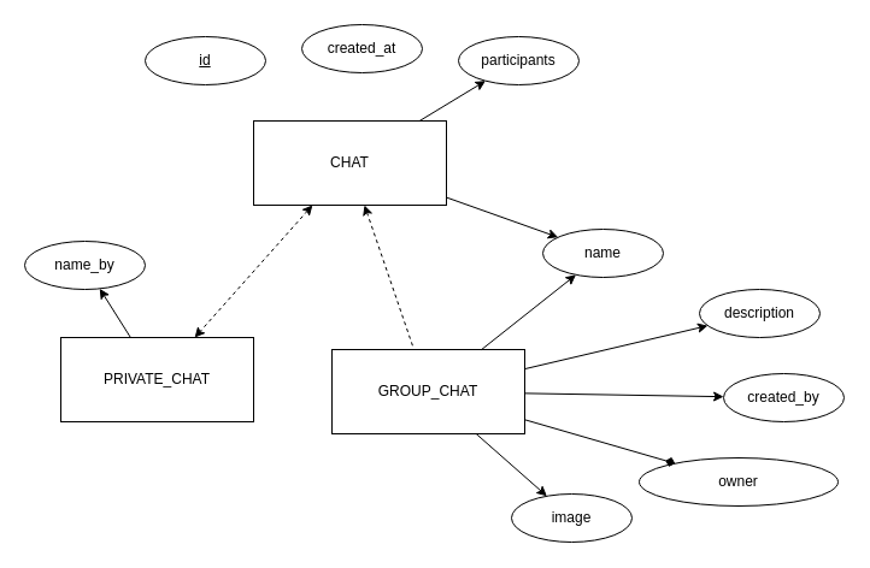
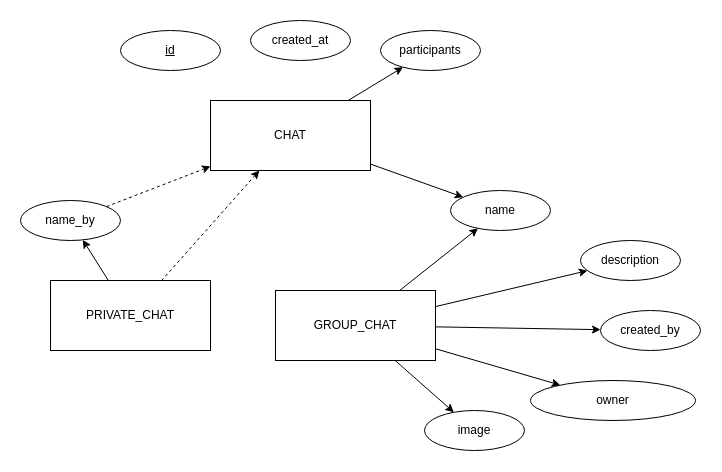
- <mxCell id="23" value="" style="endArrow=none;html=1;rounded=0;dashed=1;startArrow=classic;startFill=1;" edge="1" parent="1" source="2" target="9"><mxGeometry width="50" height="50" relative="1" as="geometry"><mxPoint x="408" y="270" as="sourcePoint" /><mxPoint x="310" y="380" as="targetPoint" /></mxGeometry></mxCell>
+ <mxCell id="23" value="" style="endArrow=none;html=1;rounded=0;dashed=1;startArrow=classic;startFill=1;" edge="1" parent="1" source="2" target="21"><mxGeometry width="50" height="50" relative="1" as="geometry"><mxPoint x="408" y="270" as="sourcePoint" /><mxPoint x="310" y="380" as="targetPoint" /></mxGeometry></mxCell>
- <mxCell id="10" value="" style="endArrow=classic;html=1;rounded=0;dashed=1;startArrow=classic;startFill=1;" edge="1" parent="1" source="2" target="8"><mxGeometry width="50" height="50" relative="1" as="geometry"><mxPoint x="440" y="340" as="sourcePoint" /><mxPoint x="490" y="290" as="targetPoint" /></mxGeometry></mxCell>
+ <mxCell id="10" value="" style="endArrow=none;html=1;rounded=0;dashed=1;startArrow=classic;startFill=1;" edge="1" parent="1" source="2" target="8"><mxGeometry width="50" height="50" relative="1" as="geometry"><mxPoint x="440" y="340" as="sourcePoint" /><mxPoint x="490" y="290" as="targetPoint" /></mxGeometry></mxCell>
- <mxCell id="17" value="" style="endArrow=diamond;html=1;rounded=0;" edge="1" parent="1" source="9" target="14"><mxGeometry width="50" height="50" relative="1" as="geometry"><mxPoint x="390" y="310" as="sourcePoint" /><mxPoint x="440" y="260" as="targetPoint" /></mxGeometry></mxCell>
+ <mxCell id="17" value="" style="endArrow=classic;html=1;rounded=0;" edge="1" parent="1" source="9" target="14"><mxGeometry width="50" height="50" relative="1" as="geometry"><mxPoint x="390" y="310" as="sourcePoint" /><mxPoint x="440" y="260" as="targetPoint" /></mxGeometry></mxCell>
